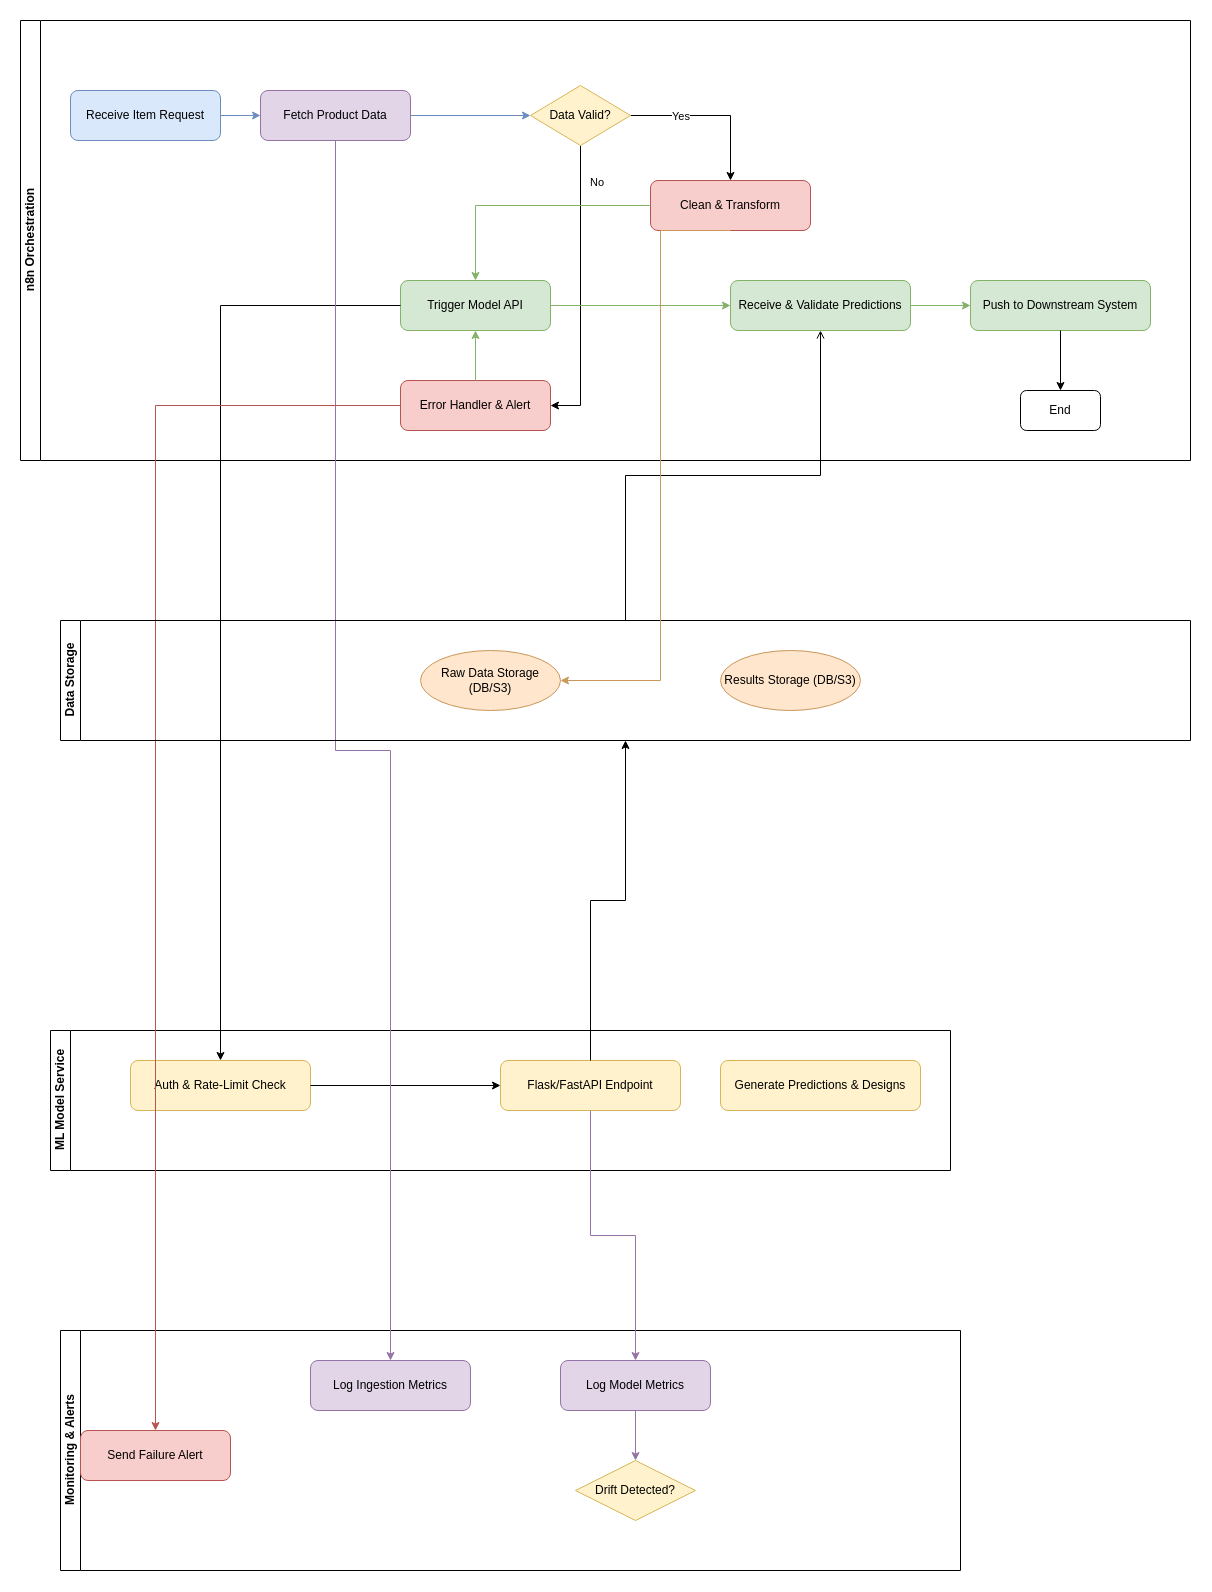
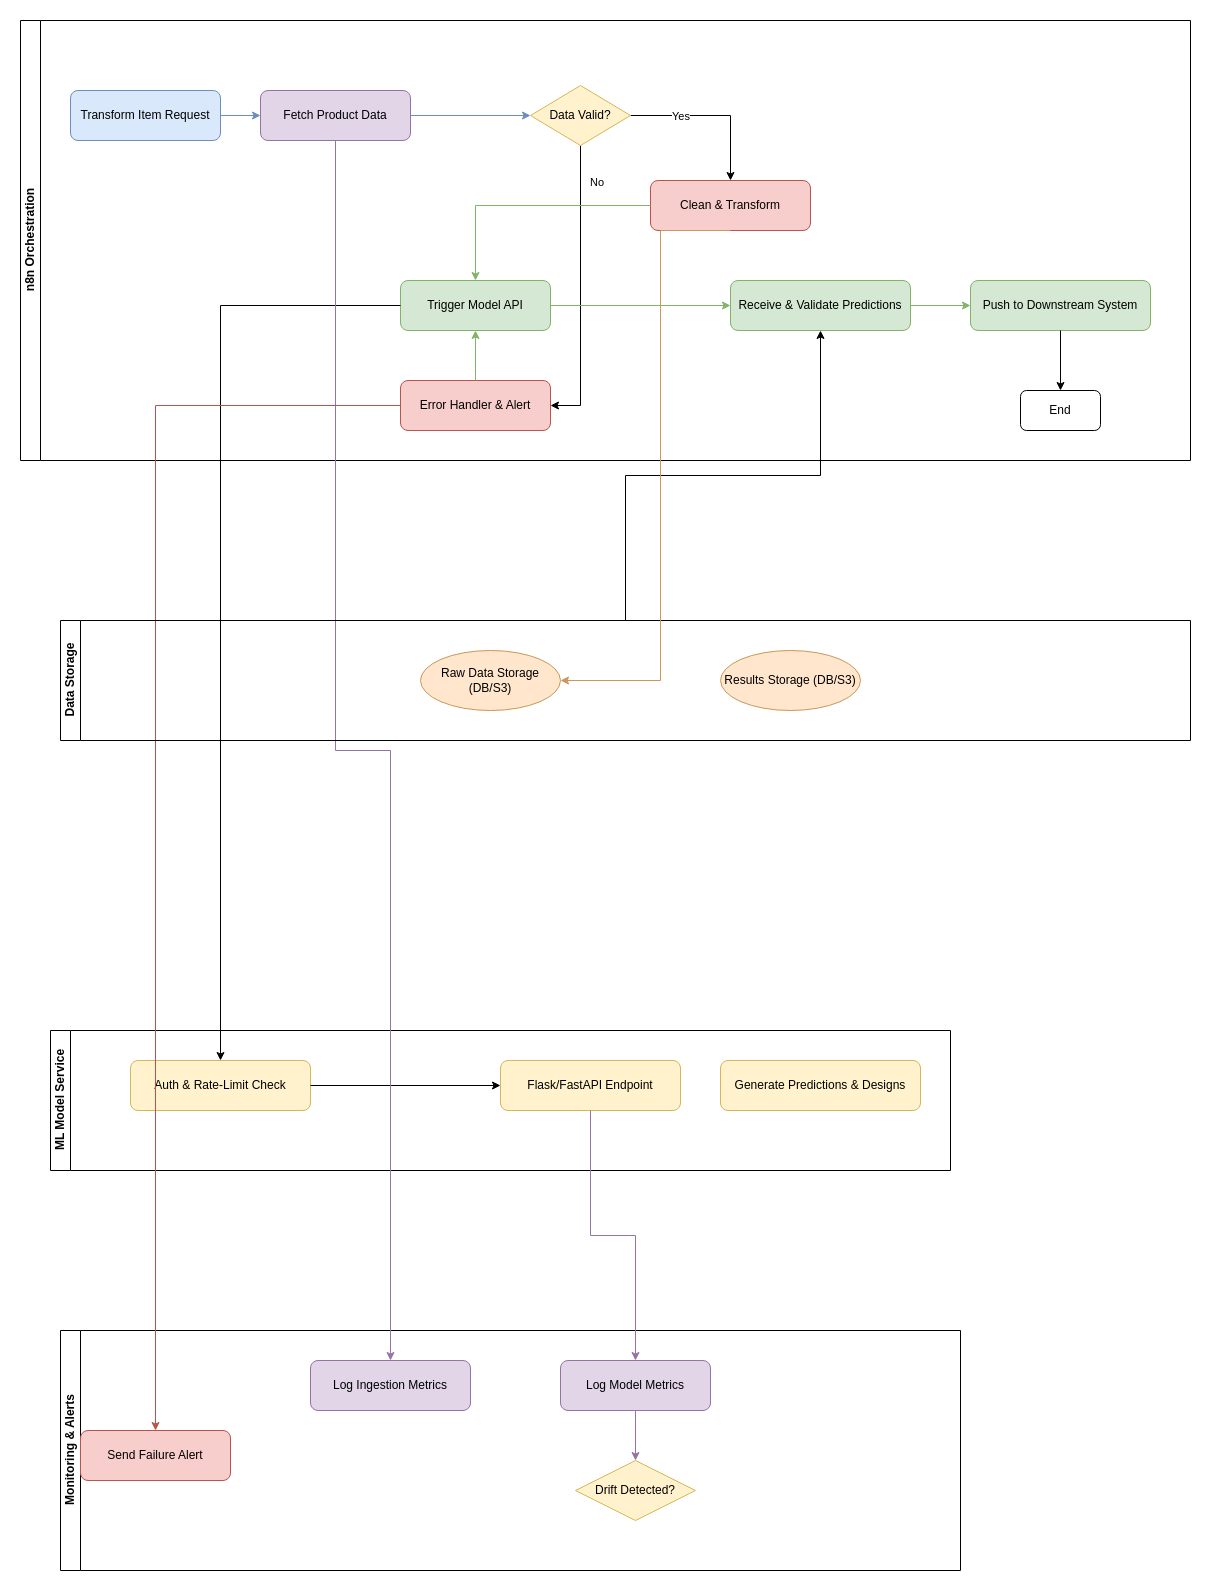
- <mxCell id="3" value="Receive Item Request" style="rounded=1;whiteSpace=wrap;html=1;fillColor=#DAE8FC;strokeColor=#6C8EBF;" parent="2" vertex="1"><mxGeometry x="50" y="70" width="150" height="50" as="geometry" /></mxCell>
+ <mxCell id="3" value="Transform Item Request" style="rounded=1;whiteSpace=wrap;html=1;fillColor=#DAE8FC;strokeColor=#6C8EBF;" parent="2" vertex="1"><mxGeometry x="50" y="70" width="150" height="50" as="geometry" /></mxCell>
- <mxCell id="36" style="edgeStyle=orthogonalEdgeStyle;rounded=0;html=1;strokeColor=#000000;endArrow=open;" parent="1" source="42" target="11" edge="1"><mxGeometry relative="1" as="geometry" /></mxCell>
+ <mxCell id="36" style="edgeStyle=orthogonalEdgeStyle;rounded=0;html=1;strokeColor=#000000;" parent="1" source="42" target="11" edge="1"><mxGeometry relative="1" as="geometry" /></mxCell>
- <mxCell id="41" value="" style="edgeStyle=orthogonalEdgeStyle;rounded=0;html=1;strokeColor=#000000;" parent="1" source="25" target="42" edge="1"><mxGeometry relative="1" as="geometry"><mxPoint x="600" y="1060" as="sourcePoint" /><mxPoint x="580" y="430" as="targetPoint" /></mxGeometry></mxCell>
